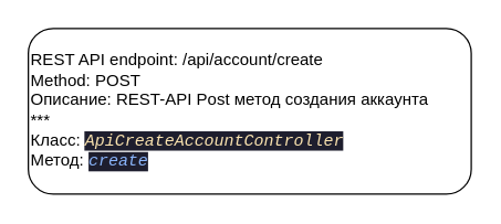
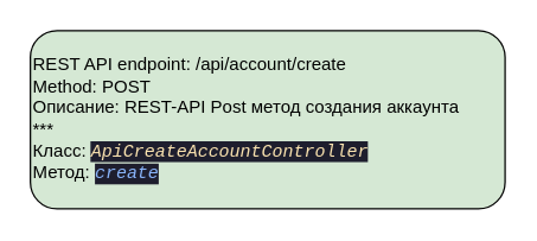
- <mxCell id="2" value="REST API endpoint: /api/account/create&lt;div&gt;Method: POST&lt;br&gt;&lt;div&gt;Описание: REST-API Post метод создания аккаунта&lt;/div&gt;&lt;/div&gt;&lt;div&gt;***&lt;/div&gt;&lt;div&gt;Класс:&amp;nbsp;&lt;span style=&quot;color: rgb(249, 226, 175); font-style: italic; background-color: rgb(30, 30, 46); font-family: Menlo, Monaco, &amp;quot;Courier New&amp;quot;, monospace; font-size: 11.982px; white-space: pre;&quot;&gt;ApiCreateAccountController&lt;/span&gt;&lt;/div&gt;&lt;div&gt;Метод:&amp;nbsp;&lt;span style=&quot;color: rgb(137, 180, 250); font-style: italic; background-color: rgb(30, 30, 46); font-family: Menlo, Monaco, &amp;quot;Courier New&amp;quot;, monospace; font-size: 11.982px; white-space: pre;&quot;&gt;create&lt;/span&gt;&lt;/div&gt;" style="rounded=1;whiteSpace=wrap;html=1;align=left;" vertex="1" parent="1"><mxGeometry x="20" y="20" width="320" height="120" as="geometry" /></mxCell>
+ <mxCell id="2" value="REST API endpoint: /api/account/create&lt;div&gt;Method: POST&lt;br&gt;&lt;div&gt;Описание: REST-API Post метод создания аккаунта&lt;/div&gt;&lt;/div&gt;&lt;div&gt;***&lt;/div&gt;&lt;div&gt;Класс:&amp;nbsp;&lt;span style=&quot;color: rgb(249, 226, 175); font-style: italic; background-color: rgb(30, 30, 46); font-family: Menlo, Monaco, &amp;quot;Courier New&amp;quot;, monospace; font-size: 11.982px; white-space: pre;&quot;&gt;ApiCreateAccountController&lt;/span&gt;&lt;/div&gt;&lt;div&gt;Метод:&amp;nbsp;&lt;span style=&quot;color: rgb(137, 180, 250); font-style: italic; background-color: rgb(30, 30, 46); font-family: Menlo, Monaco, &amp;quot;Courier New&amp;quot;, monospace; font-size: 11.982px; white-space: pre;&quot;&gt;create&lt;/span&gt;&lt;/div&gt;" style="rounded=1;whiteSpace=wrap;html=1;align=left;fillColor=#d5e8d4;" vertex="1" parent="1"><mxGeometry x="20" y="20" width="320" height="120" as="geometry" /></mxCell>
